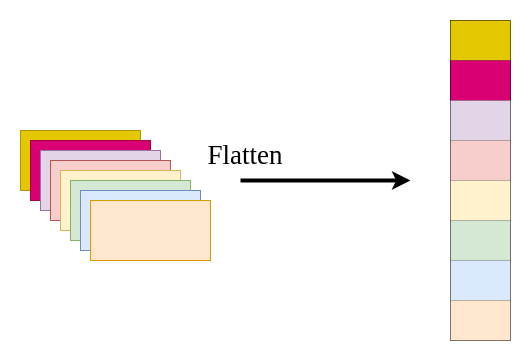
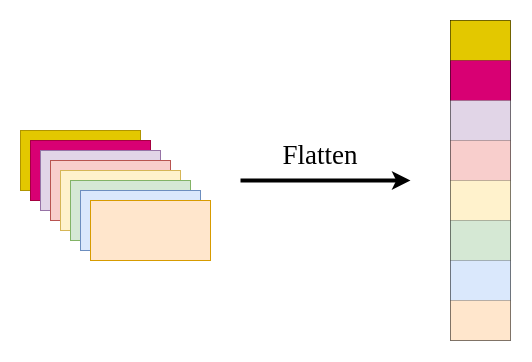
- <mxCell id="28" value="&lt;font face=&quot;Iwona&quot; style=&quot;font-size: 27px&quot;&gt;Flatten&lt;/font&gt;" style="text;html=1;strokeColor=none;fillColor=none;align=center;verticalAlign=middle;whiteSpace=wrap;rounded=0;" vertex="1" parent="1"><mxGeometry x="195" y="140" width="100" height="30" as="geometry" /></mxCell>
+ <mxCell id="28" value="&lt;font face=&quot;Iwona&quot; style=&quot;font-size: 27px&quot;&gt;Flatten&lt;/font&gt;" style="text;html=1;strokeColor=none;fillColor=none;align=center;verticalAlign=middle;whiteSpace=wrap;rounded=0;" vertex="1" parent="1"><mxGeometry x="270" y="140" width="100" height="30" as="geometry" /></mxCell>
